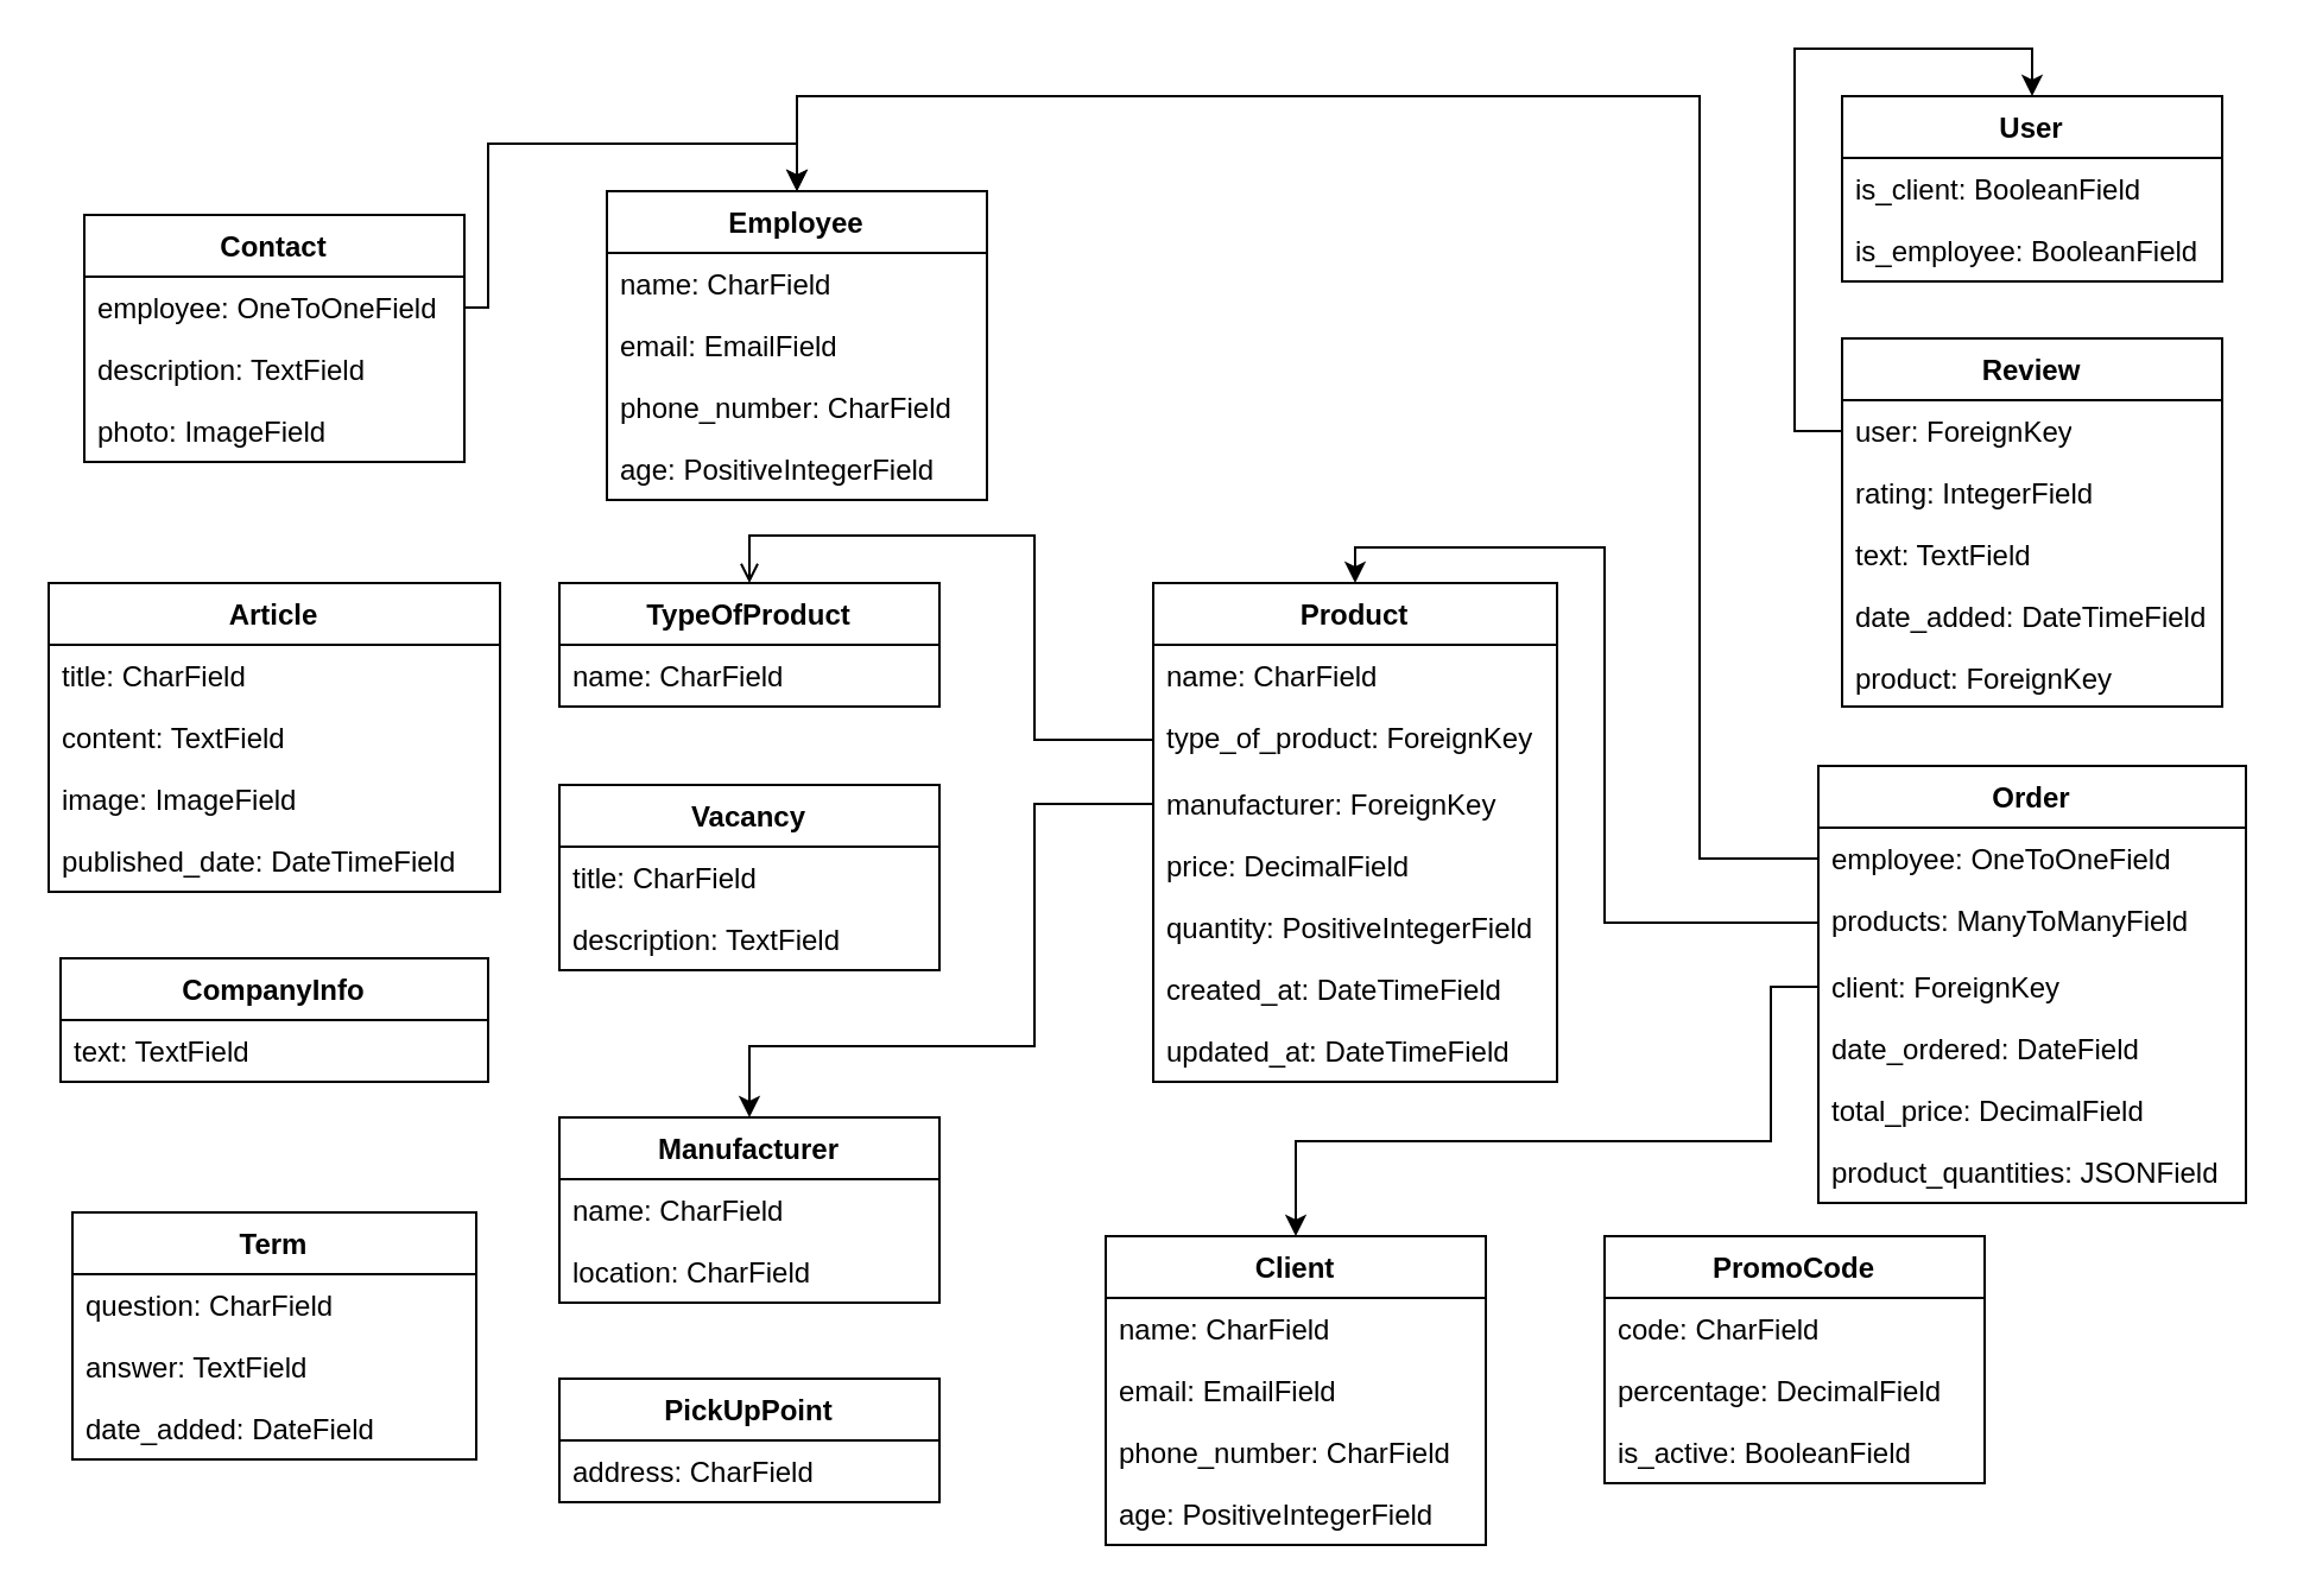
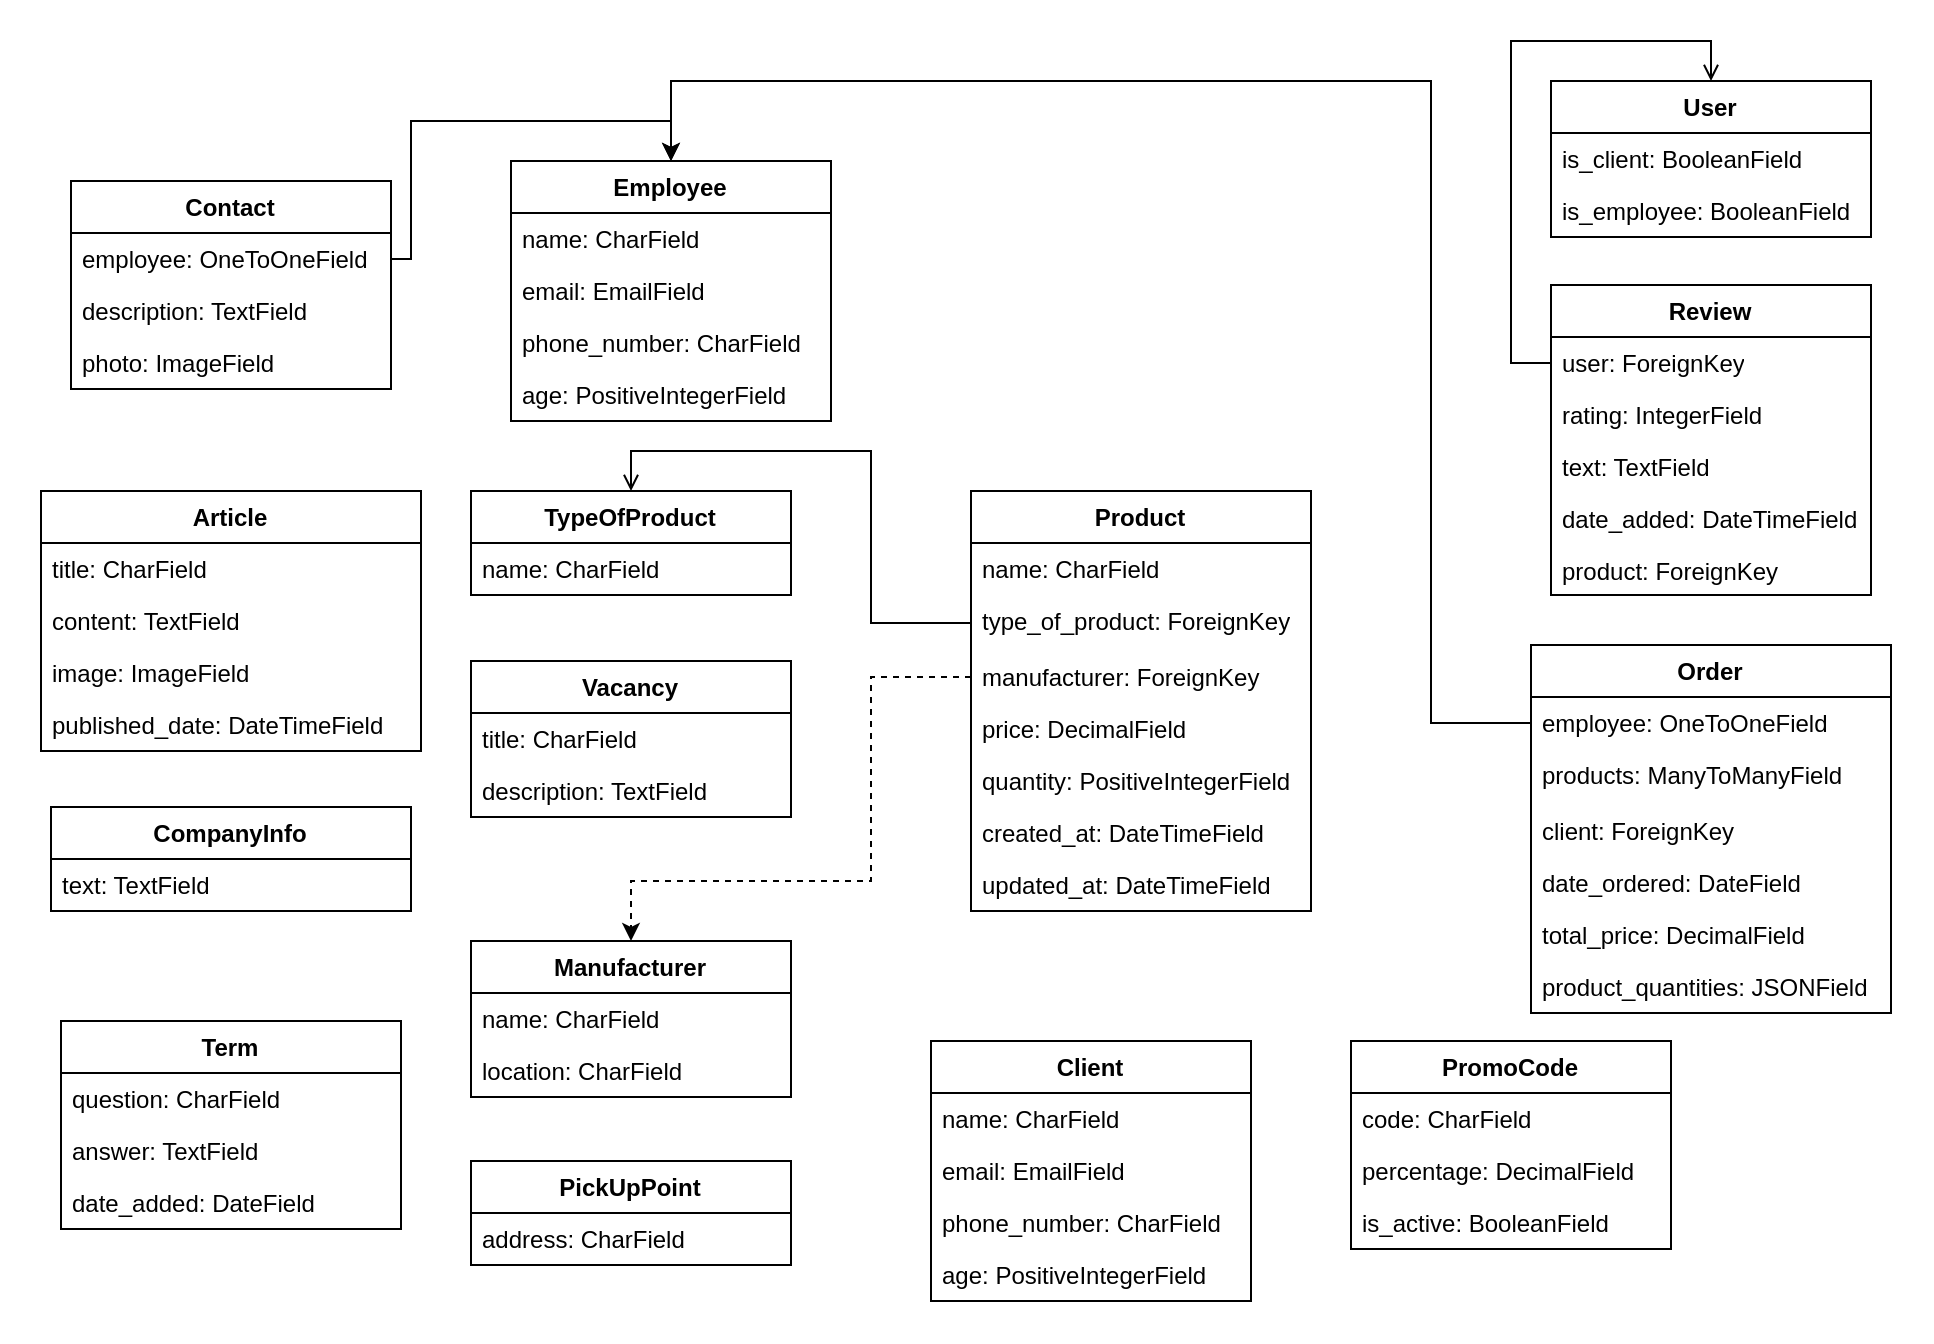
- <mxCell id="67" style="edgeStyle=orthogonalEdgeStyle;rounded=0;orthogonalLoop=1;jettySize=auto;html=1;entryX=0.5;entryY=0;entryDx=0;entryDy=0;" edge="1" parent="1" source="56" target="33"><mxGeometry relative="1" as="geometry"><Array as="points"><mxPoint x="755" y="181" /><mxPoint x="755" y="20" /><mxPoint x="855" y="20" /></Array></mxGeometry></mxCell>
+ <mxCell id="67" style="edgeStyle=orthogonalEdgeStyle;rounded=0;orthogonalLoop=1;jettySize=auto;html=1;entryX=0.5;entryY=0;entryDx=0;entryDy=0;endArrow=open;" edge="1" parent="1" source="56" target="33"><mxGeometry relative="1" as="geometry"><Array as="points"><mxPoint x="755" y="181" /><mxPoint x="755" y="20" /><mxPoint x="855" y="20" /></Array></mxGeometry></mxCell>
- <mxCell id="70" style="edgeStyle=orthogonalEdgeStyle;rounded=0;orthogonalLoop=1;jettySize=auto;html=1;entryX=0.5;entryY=0;entryDx=0;entryDy=0;" edge="1" parent="1" source="22" target="12"><mxGeometry relative="1" as="geometry"><Array as="points"><mxPoint x="675" y="388" /><mxPoint x="675" y="230" /><mxPoint x="570" y="230" /></Array></mxGeometry></mxCell>
- <mxCell id="69" style="edgeStyle=orthogonalEdgeStyle;rounded=0;orthogonalLoop=1;jettySize=auto;html=1;entryX=0.5;entryY=0;entryDx=0;entryDy=0;" edge="1" parent="1" source="15" target="7"><mxGeometry relative="1" as="geometry"><Array as="points"><mxPoint x="435" y="338" /><mxPoint x="435" y="440" /><mxPoint x="315" y="440" /></Array></mxGeometry></mxCell>
+ <mxCell id="69" style="edgeStyle=orthogonalEdgeStyle;rounded=0;orthogonalLoop=1;jettySize=auto;html=1;entryX=0.5;entryY=0;entryDx=0;entryDy=0;dashed=1;" edge="1" parent="1" source="15" target="7"><mxGeometry relative="1" as="geometry"><Array as="points"><mxPoint x="435" y="338" /><mxPoint x="435" y="440" /><mxPoint x="315" y="440" /></Array></mxGeometry></mxCell>
- <mxCell id="32" style="edgeStyle=orthogonalEdgeStyle;rounded=0;orthogonalLoop=1;jettySize=auto;html=1;entryX=0.5;entryY=0;entryDx=0;entryDy=0;" edge="1" parent="1" source="23" target="27"><mxGeometry relative="1" as="geometry"><Array as="points"><mxPoint x="745" y="415" /><mxPoint x="745" y="480" /><mxPoint x="545" y="480" /></Array></mxGeometry></mxCell>
